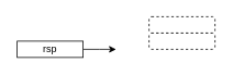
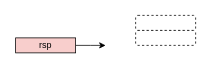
- <mxCell id="3" value="rsp" style="rounded=0;whiteSpace=wrap;html=1;" vertex="1" parent="1"><mxGeometry x="20" y="50" width="80" height="20" as="geometry" /></mxCell>
+ <mxCell id="3" value="rsp" style="rounded=0;whiteSpace=wrap;html=1;fillColor=#f8cecc;" vertex="1" parent="1"><mxGeometry x="20" y="50" width="80" height="20" as="geometry" /></mxCell>
